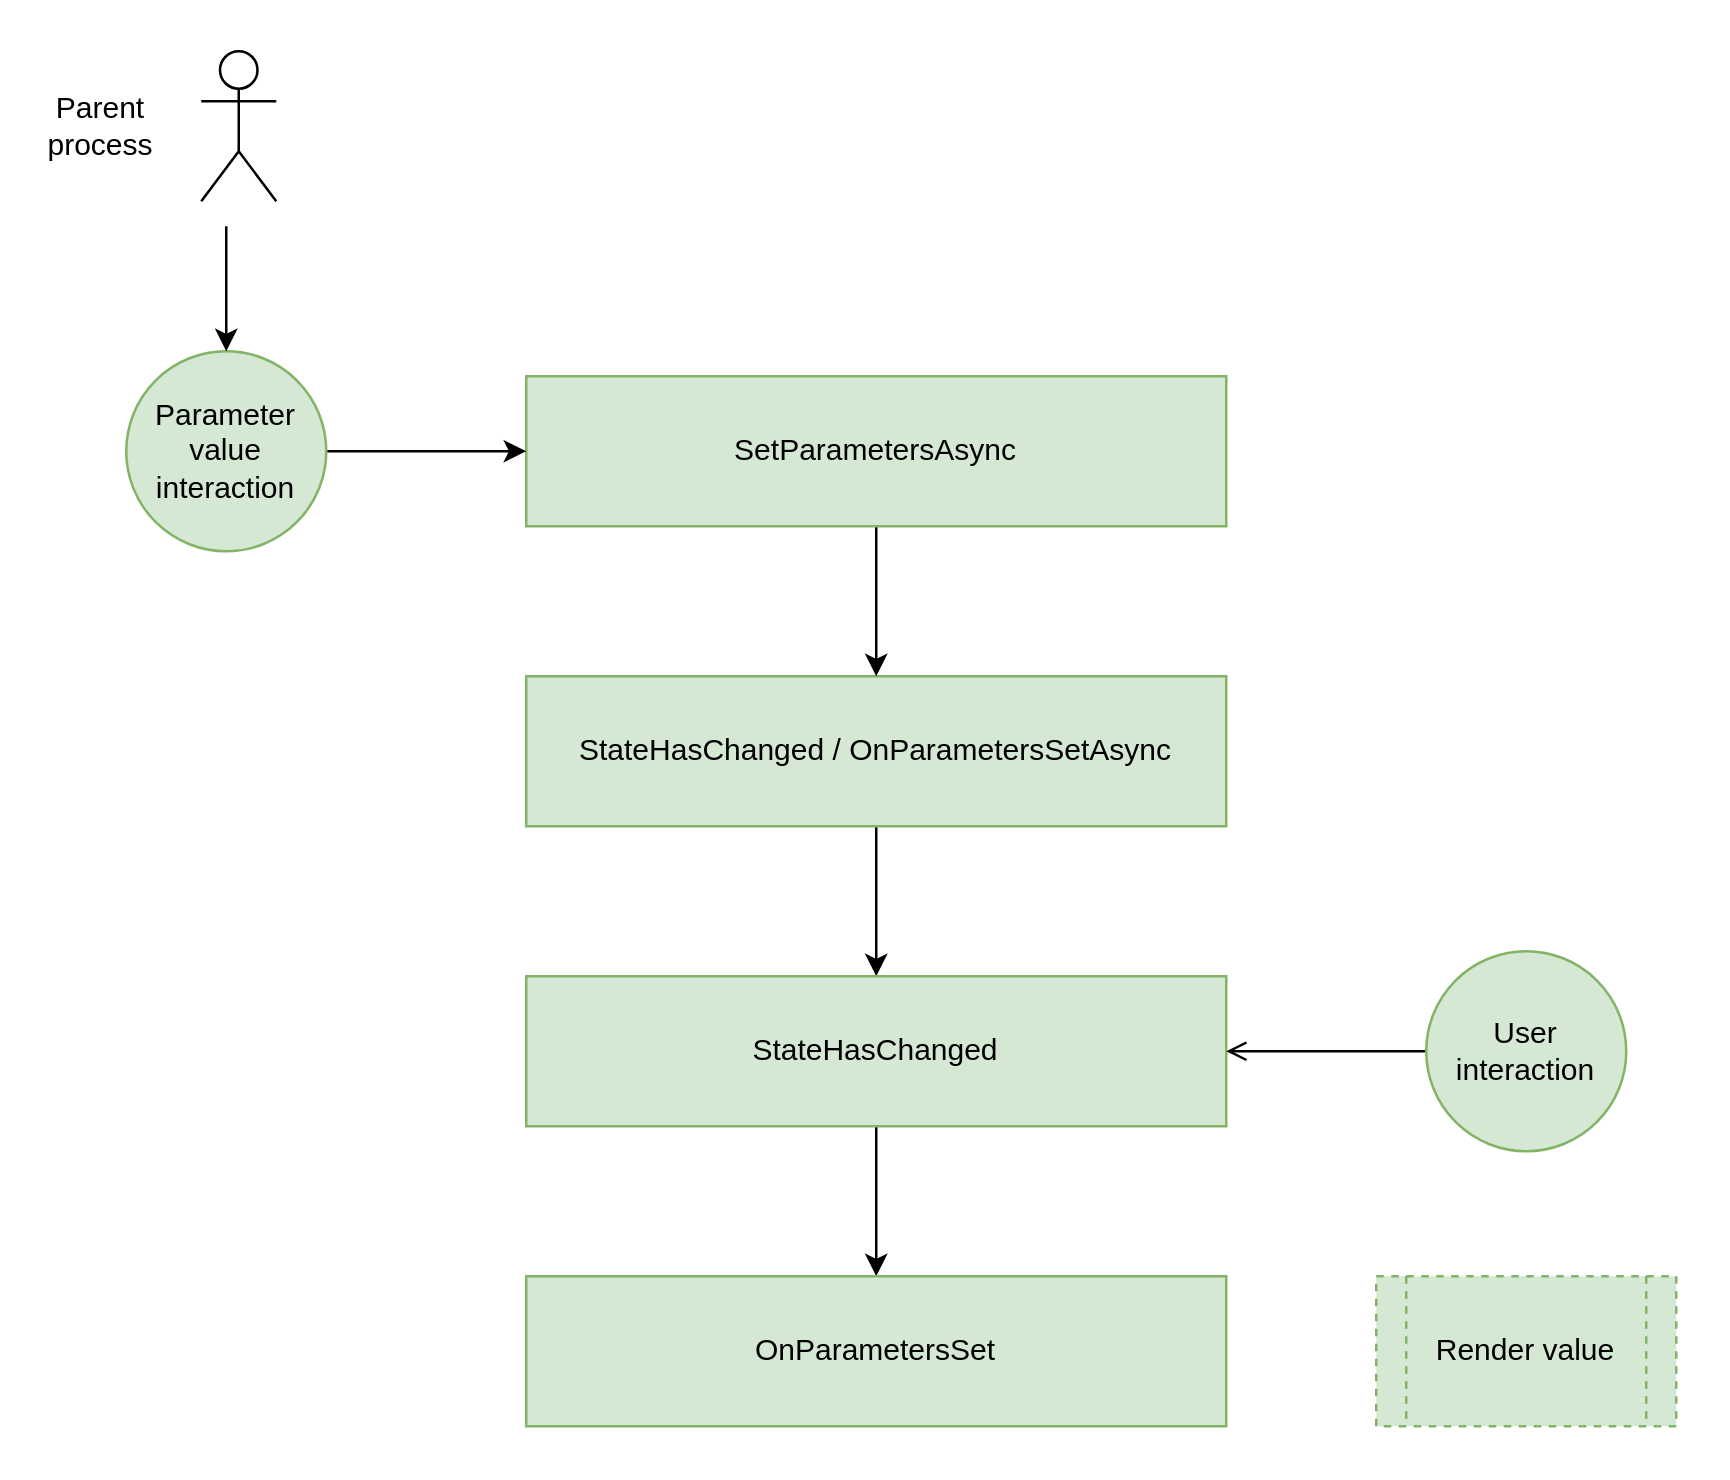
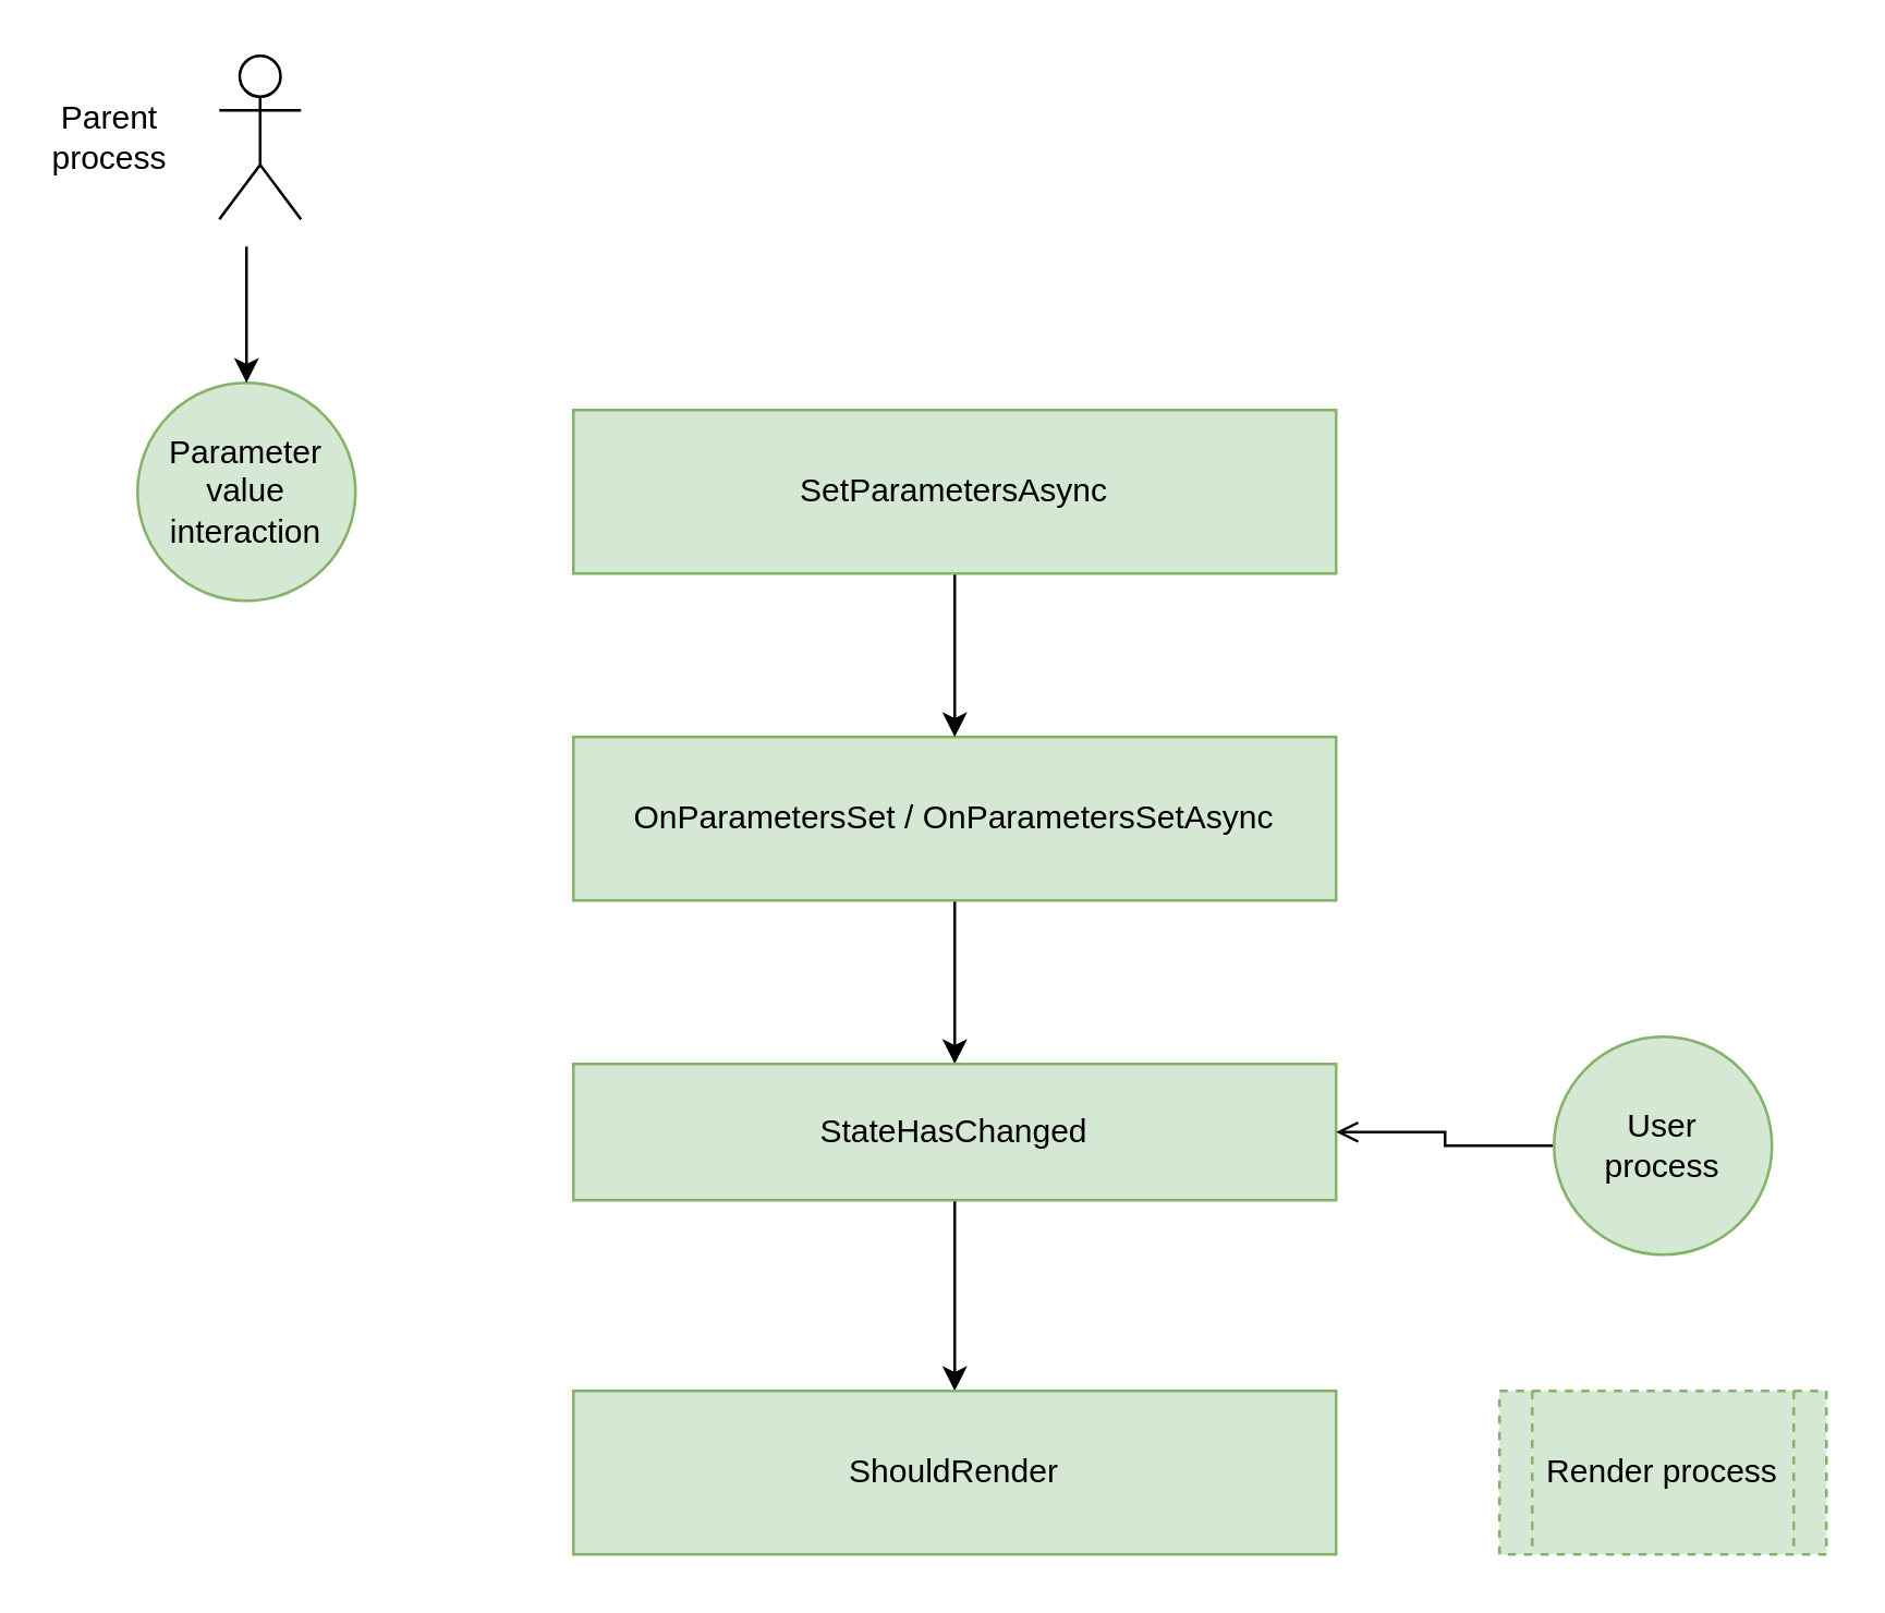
- <mxCell id="10" style="edgeStyle=orthogonalEdgeStyle;rounded=0;orthogonalLoop=1;jettySize=auto;html=1;entryX=0;entryY=0.5;entryDx=0;entryDy=0;" parent="1" source="11" target="5" edge="1"><mxGeometry relative="1" as="geometry" /></mxCell>
- <mxCell id="3" value="StateHasChanged / OnParametersSetAsync" style="rounded=0;whiteSpace=wrap;html=1;fillColor=#d5e8d4;strokeColor=#82b366;" parent="1" vertex="1"><mxGeometry x="210" y="270" width="280" height="60" as="geometry" /></mxCell>
+ <mxCell id="3" value="OnParametersSet / OnParametersSetAsync" style="rounded=0;whiteSpace=wrap;html=1;fillColor=#d5e8d4;strokeColor=#82b366;" parent="1" vertex="1"><mxGeometry x="210" y="270" width="280" height="60" as="geometry" /></mxCell>
- <mxCell id="7" value="StateHasChanged" style="rounded=0;whiteSpace=wrap;html=1;fillColor=#d5e8d4;strokeColor=#82b366;" parent="1" vertex="1"><mxGeometry x="210" y="390" width="280" height="60" as="geometry" /></mxCell>
+ <mxCell id="7" value="StateHasChanged" style="rounded=0;whiteSpace=wrap;html=1;fillColor=#d5e8d4;strokeColor=#82b366;" parent="1" vertex="1"><mxGeometry x="210" y="390" width="280" height="50" as="geometry" /></mxCell>
- <mxCell id="13" value="User&lt;br&gt;interaction" style="ellipse;whiteSpace=wrap;html=1;aspect=fixed;fillColor=#d5e8d4;strokeColor=#82b366;" parent="1" vertex="1"><mxGeometry x="570" y="380" width="80" height="80" as="geometry" /></mxCell>
+ <mxCell id="13" value="User&lt;br&gt;process" style="ellipse;whiteSpace=wrap;html=1;aspect=fixed;fillColor=#d5e8d4;strokeColor=#82b366;" parent="1" vertex="1"><mxGeometry x="570" y="380" width="80" height="80" as="geometry" /></mxCell>
- <mxCell id="8" value="OnParametersSet" style="rounded=0;whiteSpace=wrap;html=1;fillColor=#d5e8d4;strokeColor=#82b366;" parent="1" vertex="1"><mxGeometry x="210" y="510" width="280" height="60" as="geometry" /></mxCell>
+ <mxCell id="8" value="ShouldRender" style="rounded=0;whiteSpace=wrap;html=1;fillColor=#d5e8d4;strokeColor=#82b366;" parent="1" vertex="1"><mxGeometry x="210" y="510" width="280" height="60" as="geometry" /></mxCell>
- <mxCell id="9" value="Render value" style="shape=process;whiteSpace=wrap;html=1;backgroundOutline=1;fillColor=#d5e8d4;strokeColor=#82b366;dashed=1;" parent="1" vertex="1"><mxGeometry x="550" y="510" width="120" height="60" as="geometry" /></mxCell>
+ <mxCell id="9" value="Render process" style="shape=process;whiteSpace=wrap;html=1;backgroundOutline=1;fillColor=#d5e8d4;strokeColor=#82b366;dashed=1;" parent="1" vertex="1"><mxGeometry x="550" y="510" width="120" height="60" as="geometry" /></mxCell>
